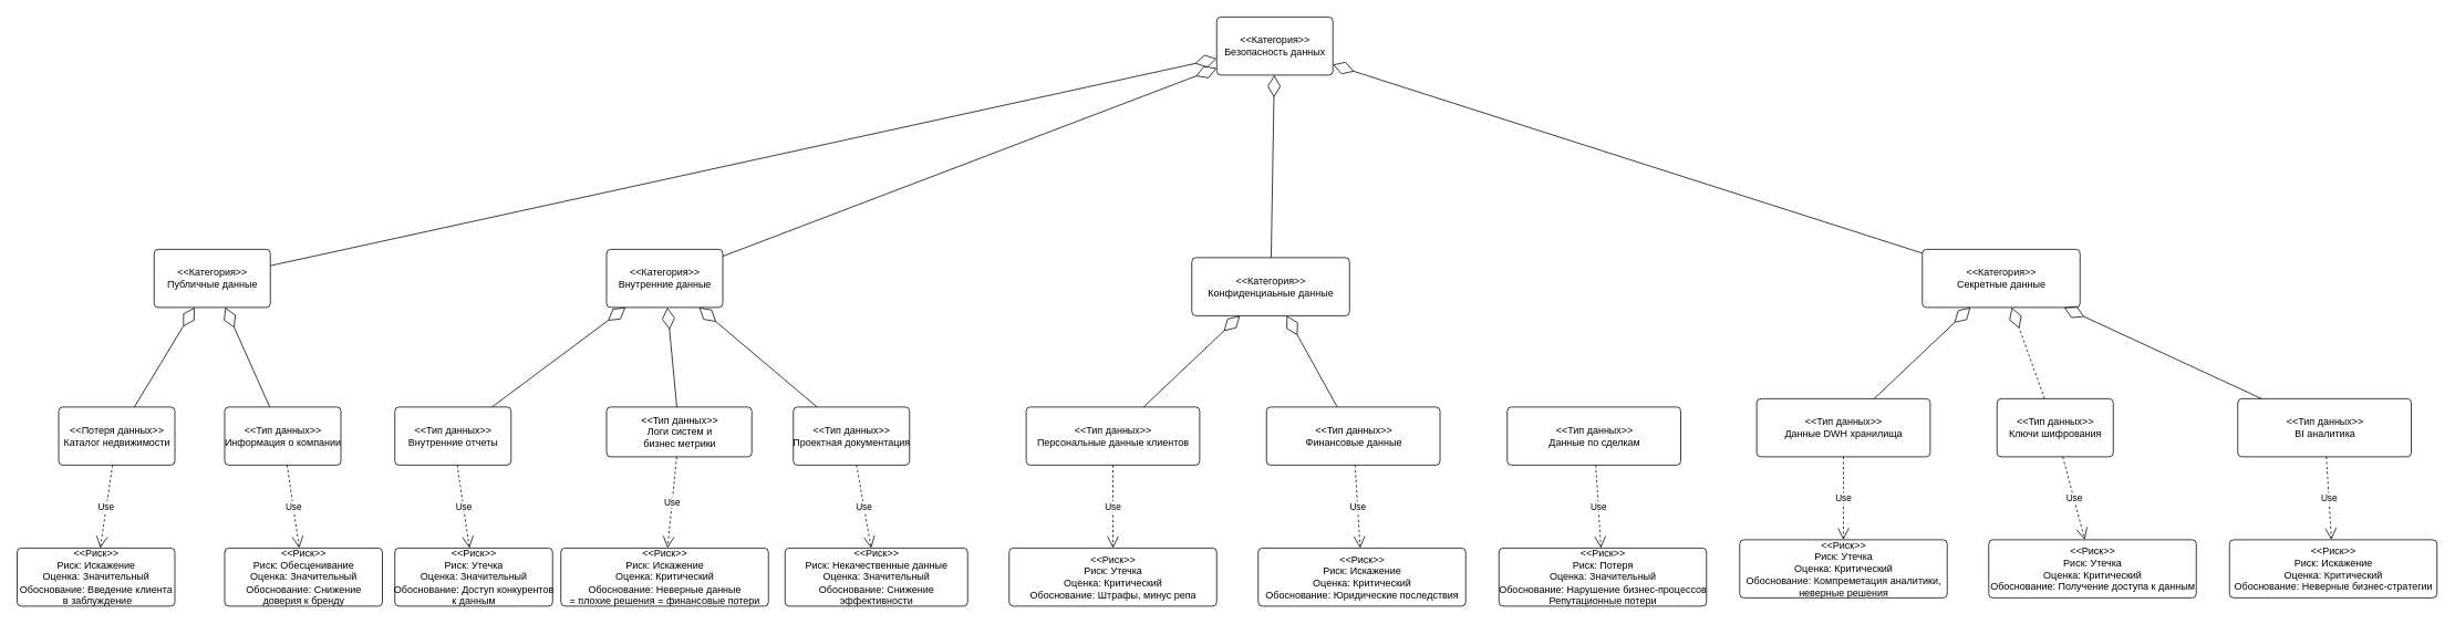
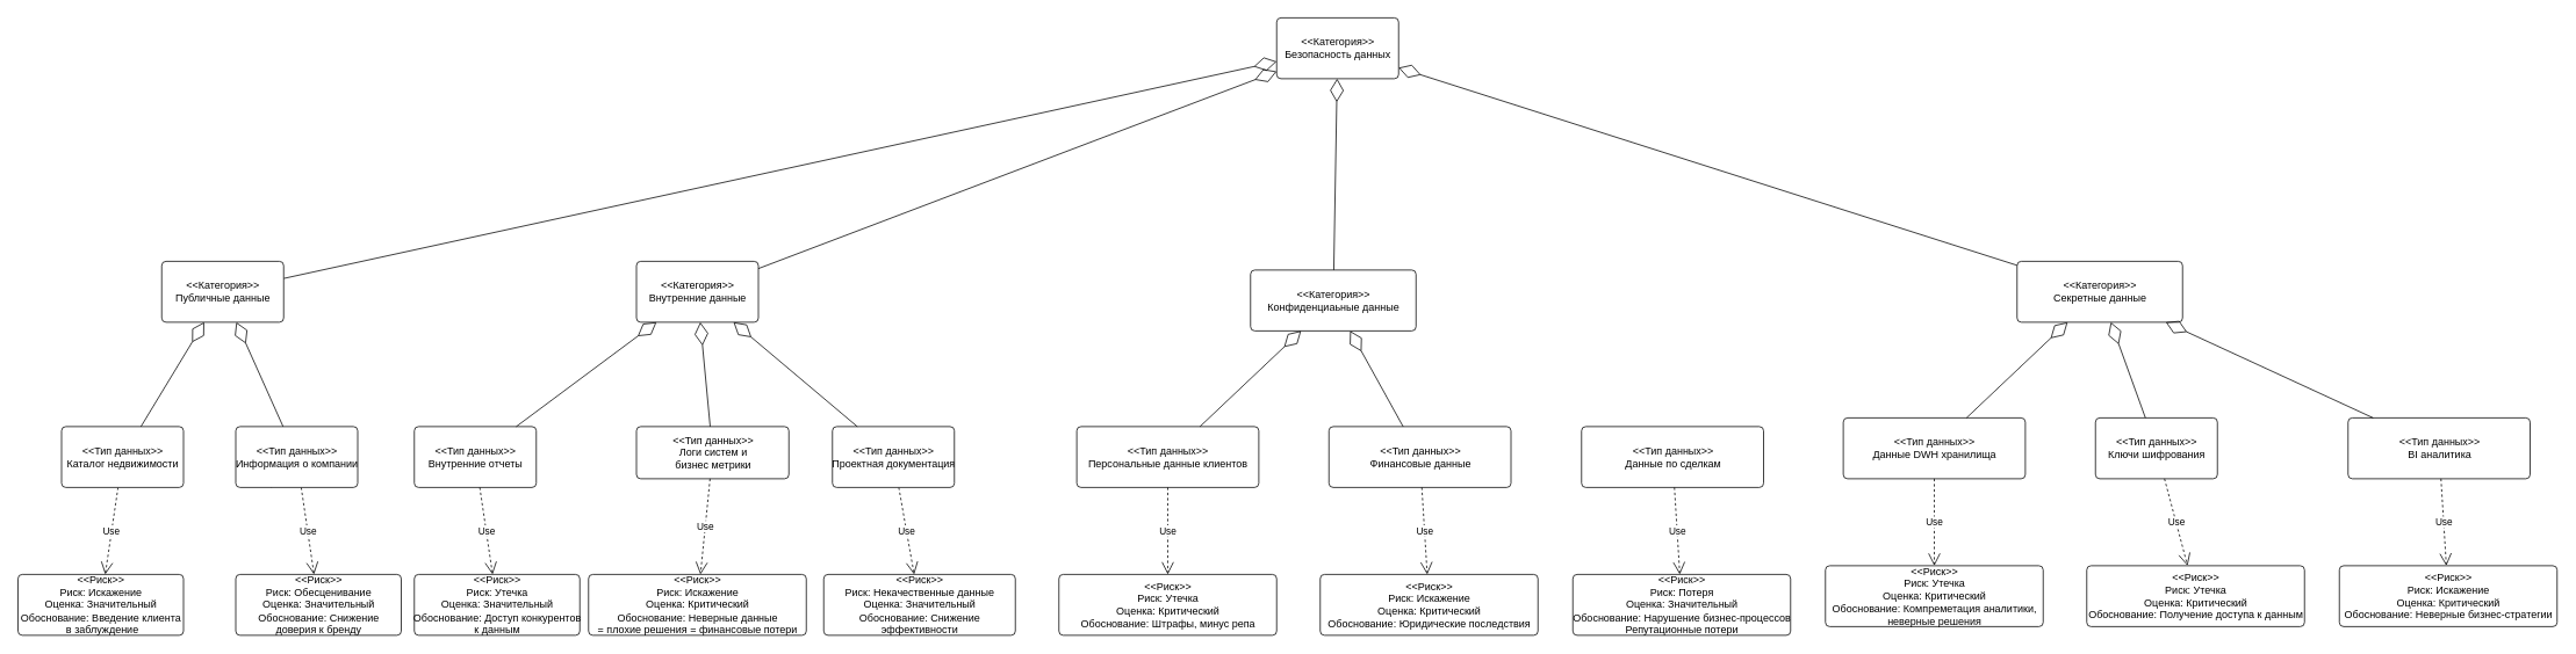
- <mxCell id="47" value="" style="endArrow=diamondThin;endFill=0;endSize=24;html=1;rounded=0;dashed=1;" edge="1" parent="1" source="46" target="41"><mxGeometry width="160" relative="1" as="geometry"><mxPoint x="2266.944" y="490" as="sourcePoint" /><mxPoint x="2383.056" y="380" as="targetPoint" /></mxGeometry></mxCell>
+ <mxCell id="47" value="" style="endArrow=diamondThin;endFill=0;endSize=24;html=1;rounded=0;" edge="1" parent="1" source="46" target="41"><mxGeometry width="160" relative="1" as="geometry"><mxPoint x="2266.944" y="490" as="sourcePoint" /><mxPoint x="2383.056" y="380" as="targetPoint" /></mxGeometry></mxCell>
- <mxCell id="13" value="&amp;lt;&amp;lt;Потеря данных&amp;gt;&amp;gt;&lt;br&gt;Каталог недвижимости" style="html=1;align=center;verticalAlign=middle;rounded=1;absoluteArcSize=1;arcSize=10;dashed=0;" vertex="1" parent="1"><mxGeometry x="70" y="490" width="140" height="70" as="geometry" /></mxCell>
+ <mxCell id="13" value="&amp;lt;&amp;lt;Тип данных&amp;gt;&amp;gt;&lt;br&gt;Каталог недвижимости" style="html=1;align=center;verticalAlign=middle;rounded=1;absoluteArcSize=1;arcSize=10;dashed=0;" vertex="1" parent="1"><mxGeometry x="70" y="490" width="140" height="70" as="geometry" /></mxCell>
